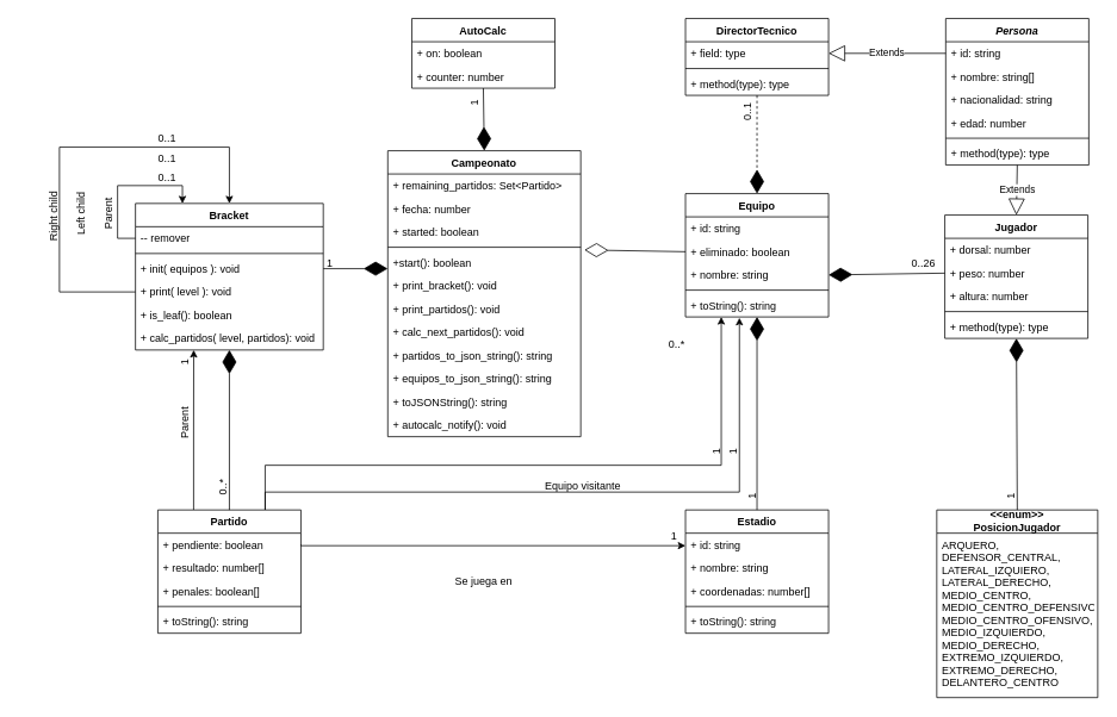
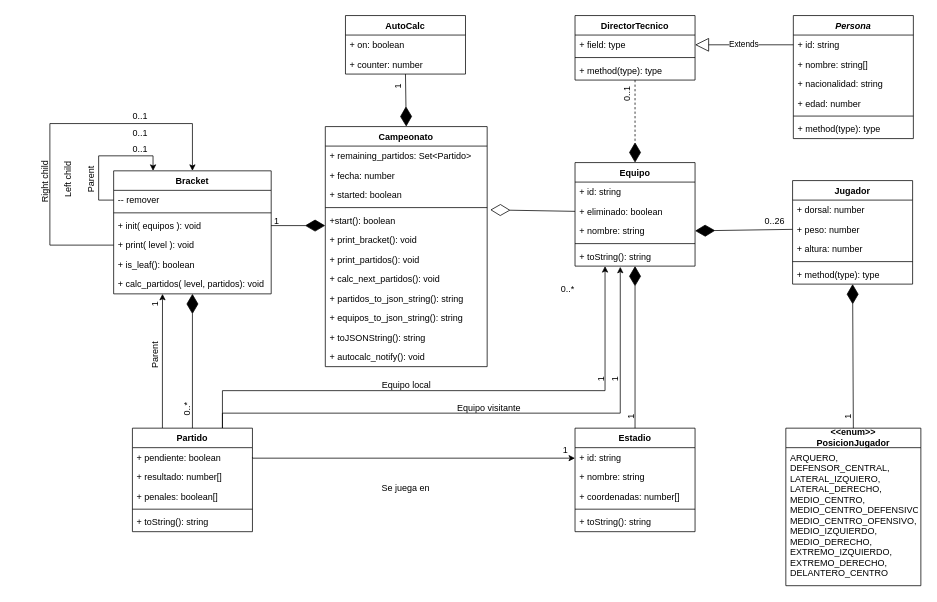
- <mxCell id="41" value="Extends" style="endArrow=block;endSize=16;endFill=0;html=1;rounded=0;exitX=0.5;exitY=1;exitDx=0;exitDy=0;entryX=0.5;entryY=0;entryDx=0;entryDy=0;" parent="1" source="34" target="23" edge="1"><mxGeometry width="160" relative="1" as="geometry"><mxPoint x="1266" y="310" as="sourcePoint" /><mxPoint x="1426" y="310" as="targetPoint" /></mxGeometry></mxCell>
+ <mxCell id="75" value="Equipo local" style="text;html=1;align=center;verticalAlign=middle;resizable=0;points=[];autosize=1;strokeColor=none;fillColor=none;" parent="1" vertex="1"><mxGeometry x="496" y="498" width="90" height="30" as="geometry" /></mxCell>
